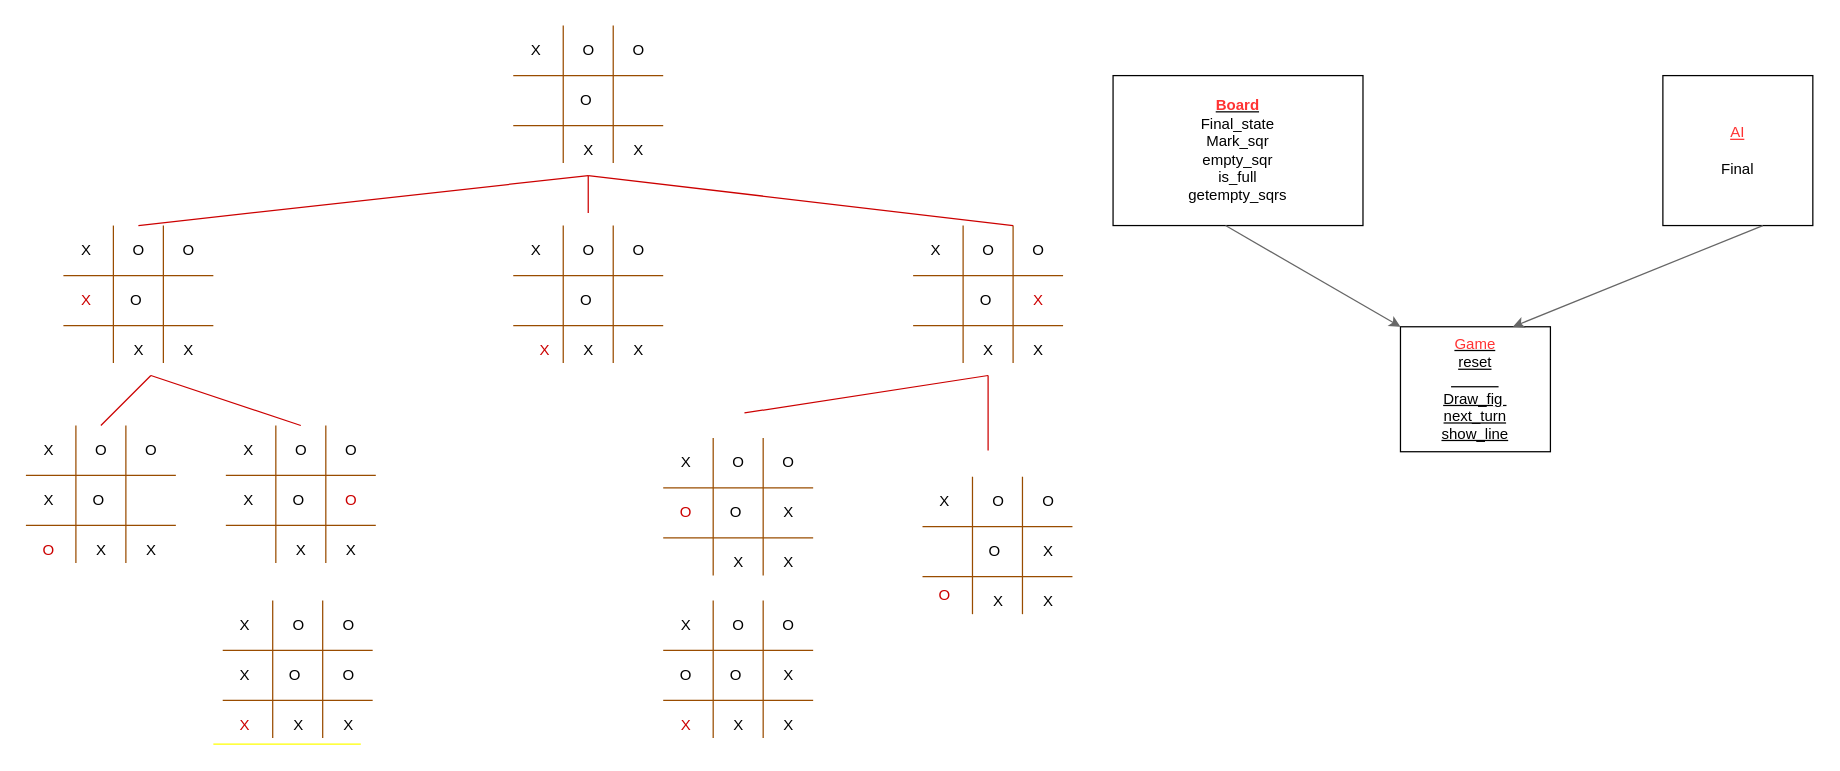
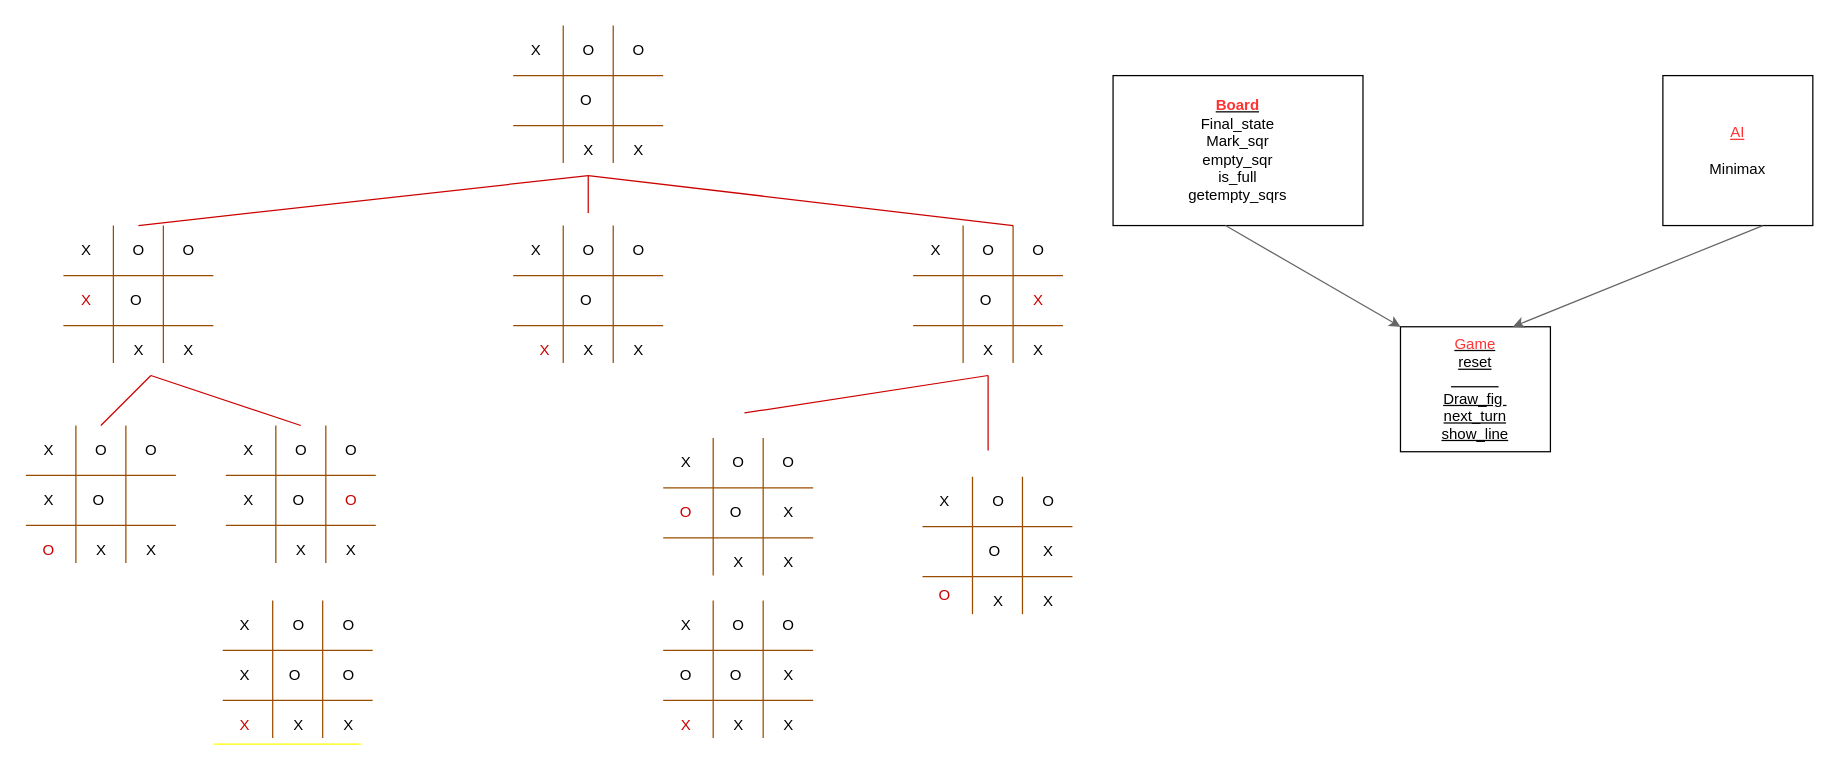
- <mxCell id="10" value="&lt;u style=&quot;color: rgb(255 , 51 , 51)&quot;&gt;AI&lt;/u&gt;&lt;br&gt;&lt;font color=&quot;#ffffff&quot;&gt;Evale&lt;br&gt;&lt;/font&gt;Final" style="rounded=0;whiteSpace=wrap;html=1;" vertex="1" parent="1"><mxGeometry x="1330" y="60" width="120" height="120" as="geometry" /></mxCell>
+ <mxCell id="10" value="&lt;u style=&quot;color: rgb(255 , 51 , 51)&quot;&gt;AI&lt;/u&gt;&lt;br&gt;&lt;font color=&quot;#ffffff&quot;&gt;Evale&lt;br&gt;&lt;/font&gt;Minimax" style="rounded=0;whiteSpace=wrap;html=1;" vertex="1" parent="1"><mxGeometry x="1330" y="60" width="120" height="120" as="geometry" /></mxCell>
